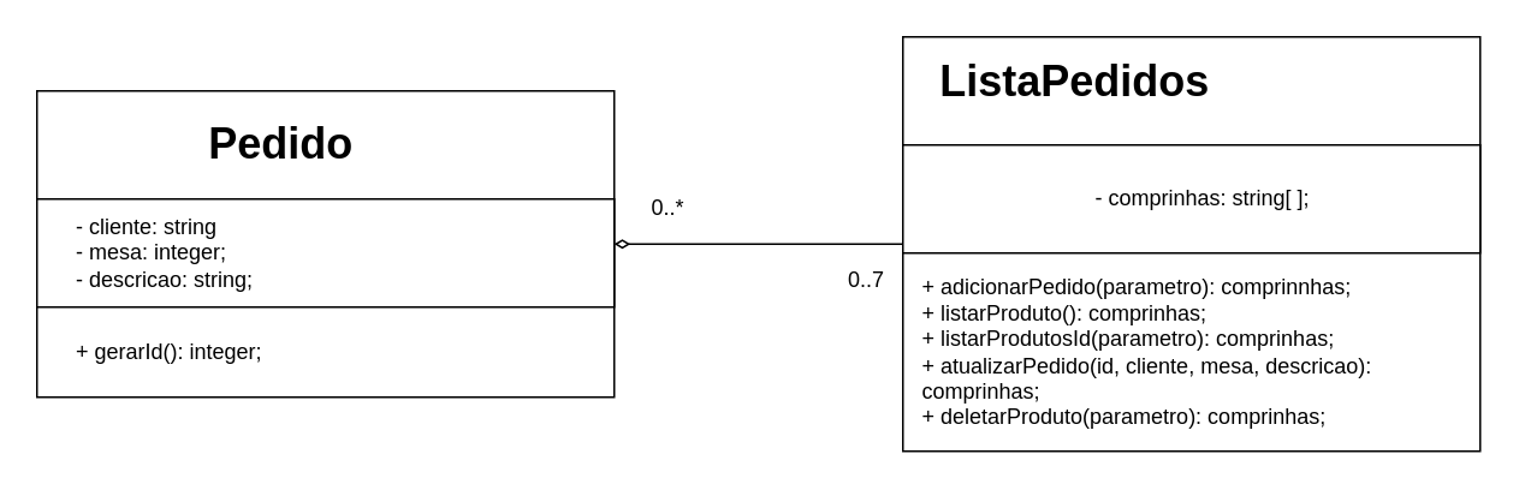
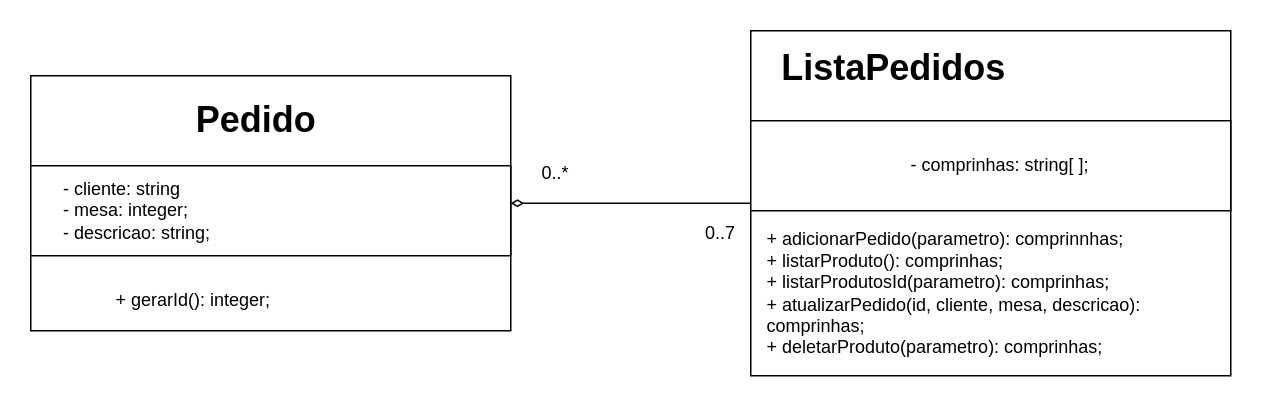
- <mxCell id="5" value="Pedido" style="text;strokeColor=none;fillColor=none;html=1;fontSize=24;fontStyle=1;verticalAlign=middle;align=center;" parent="2" vertex="1"><mxGeometry x="85" y="10" width="100" height="40" as="geometry" /></mxCell>
+ <mxCell id="5" value="Pedido" style="text;strokeColor=none;fillColor=none;html=1;fontSize=24;fontStyle=1;verticalAlign=middle;align=center;" parent="2" vertex="1"><mxGeometry x="100" y="10" width="100" height="40" as="geometry" /></mxCell>
- <mxCell id="7" value="+ gerarId(): integer;" style="text;html=1;strokeColor=none;fillColor=none;align=left;verticalAlign=middle;whiteSpace=wrap;rounded=0;" parent="2" vertex="1"><mxGeometry x="20" y="130" width="170" height="30" as="geometry" /></mxCell>
+ <mxCell id="7" value="+ gerarId(): integer;" style="text;html=1;strokeColor=none;fillColor=none;align=left;verticalAlign=middle;whiteSpace=wrap;rounded=0;" parent="2" vertex="1"><mxGeometry x="55" y="135" width="170" height="30" as="geometry" /></mxCell>
